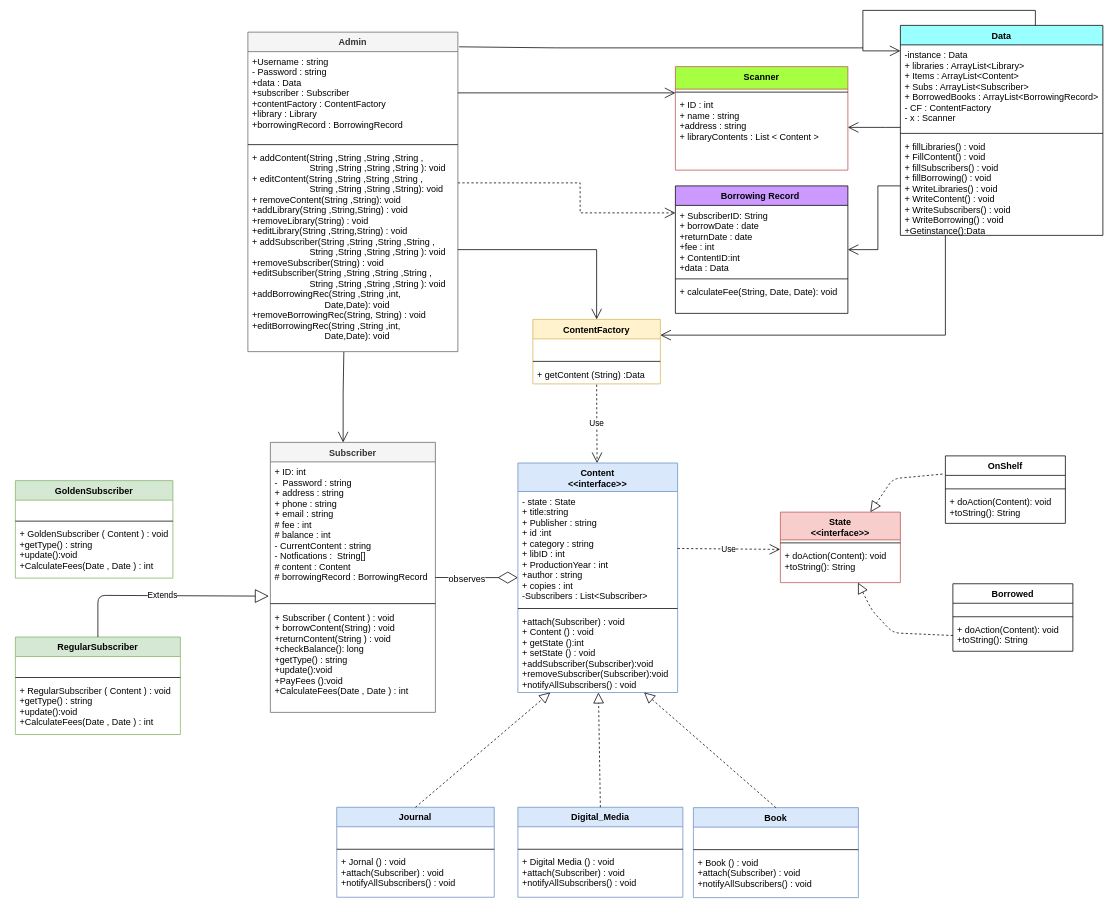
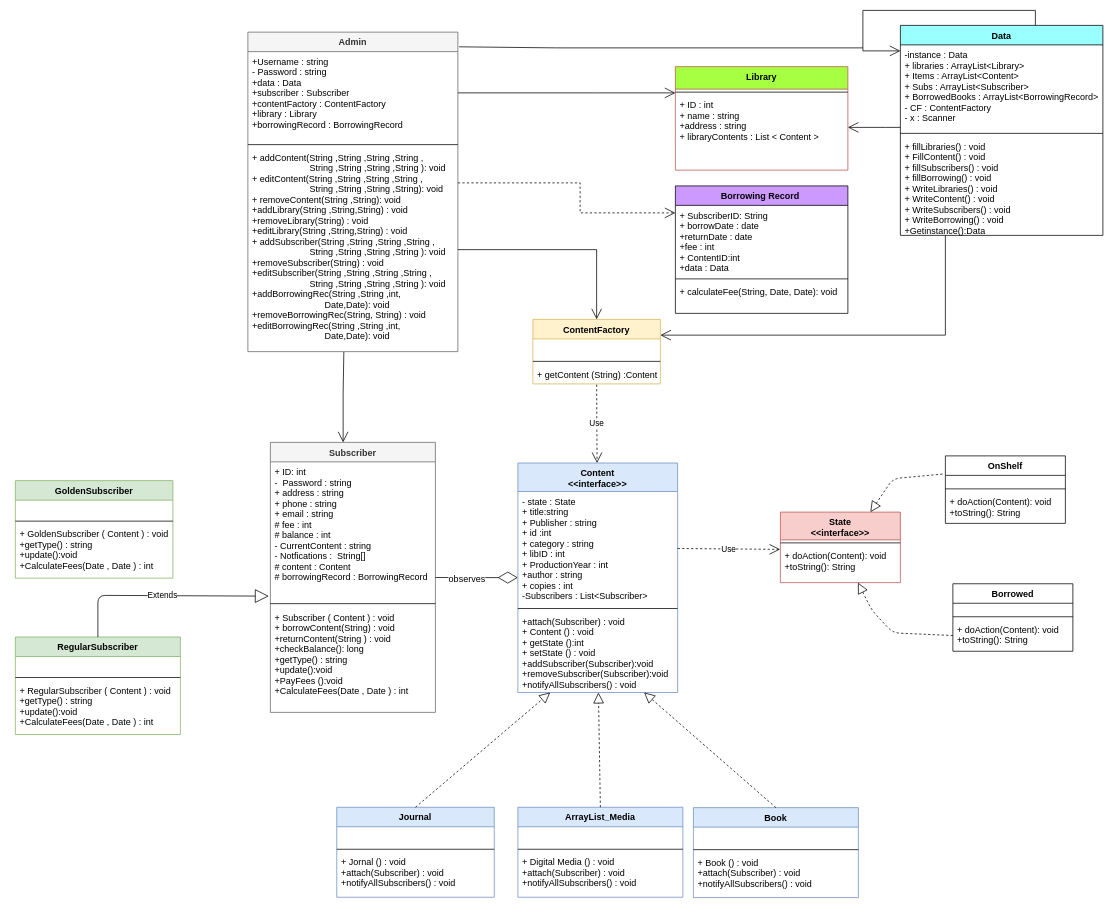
- <mxCell id="61" value="Scanner" style="swimlane;fontStyle=1;align=center;verticalAlign=top;childLayout=stackLayout;horizontal=1;startSize=30;horizontalStack=0;resizeParent=1;resizeParentMax=0;resizeLast=0;collapsible=1;marginBottom=0;labelBackgroundColor=none;fillColor=#A6FF40;strokeColor=#b85450;" parent="1" vertex="1"><mxGeometry x="900" y="75" width="230" height="138" as="geometry" /></mxCell>
+ <mxCell id="61" value="Library" style="swimlane;fontStyle=1;align=center;verticalAlign=top;childLayout=stackLayout;horizontal=1;startSize=30;horizontalStack=0;resizeParent=1;resizeParentMax=0;resizeLast=0;collapsible=1;marginBottom=0;labelBackgroundColor=none;fillColor=#A6FF40;strokeColor=#b85450;" parent="1" vertex="1"><mxGeometry x="900" y="75" width="230" height="138" as="geometry" /></mxCell>
- <mxCell id="75" style="edgeStyle=orthogonalEdgeStyle;rounded=0;orthogonalLoop=1;jettySize=auto;html=1;endArrow=open;endFill=0;endSize=12;" parent="1" source="70" target="76" edge="1"><mxGeometry relative="1" as="geometry"><mxPoint x="1135.5" y="298.667" as="targetPoint" /></mxGeometry></mxCell>
- <mxCell id="5" value="+ getContent (String) :Data" style="text;strokeColor=none;fillColor=none;align=left;verticalAlign=top;spacingLeft=4;spacingRight=4;overflow=hidden;rotatable=0;points=[[0,0.5],[1,0.5]];portConstraint=eastwest;" parent="2" vertex="1"><mxGeometry y="60" width="170" height="26" as="geometry" /></mxCell>
+ <mxCell id="5" value="+ getContent (String) :Content" style="text;strokeColor=none;fillColor=none;align=left;verticalAlign=top;spacingLeft=4;spacingRight=4;overflow=hidden;rotatable=0;points=[[0,0.5],[1,0.5]];portConstraint=eastwest;" parent="2" vertex="1"><mxGeometry y="60" width="170" height="26" as="geometry" /></mxCell>
- <mxCell id="18" value="Digital_Media" style="swimlane;fontStyle=1;align=center;verticalAlign=top;childLayout=stackLayout;horizontal=1;startSize=26;horizontalStack=0;resizeParent=1;resizeParentMax=0;resizeLast=0;collapsible=1;marginBottom=0;labelBackgroundColor=none;fillColor=#dae8fc;strokeColor=#6c8ebf;" parent="1" vertex="1"><mxGeometry x="690" y="1062.5" width="220" height="120" as="geometry" /></mxCell>
+ <mxCell id="18" value="ArrayList_Media" style="swimlane;fontStyle=1;align=center;verticalAlign=top;childLayout=stackLayout;horizontal=1;startSize=26;horizontalStack=0;resizeParent=1;resizeParentMax=0;resizeLast=0;collapsible=1;marginBottom=0;labelBackgroundColor=none;fillColor=#dae8fc;strokeColor=#6c8ebf;" parent="1" vertex="1"><mxGeometry x="690" y="1062.5" width="220" height="120" as="geometry" /></mxCell>
